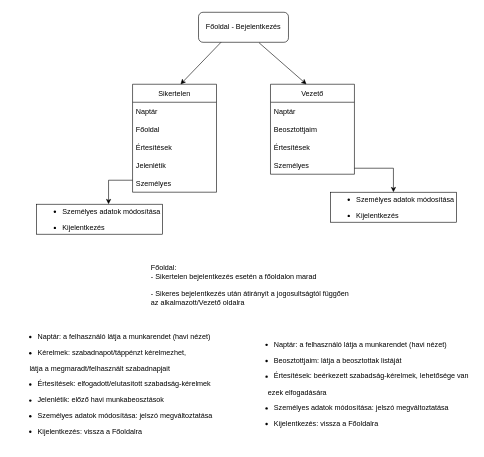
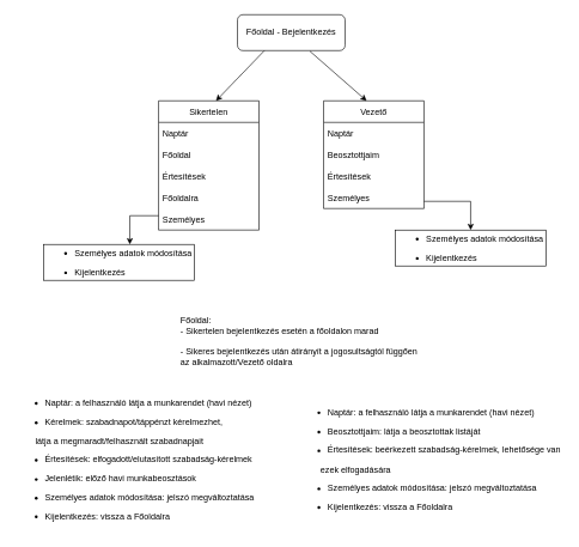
- <mxCell id="7" value="Jelenlétik" style="text;strokeColor=none;fillColor=none;align=left;verticalAlign=middle;spacingLeft=4;spacingRight=4;overflow=hidden;points=[[0,0.5],[1,0.5]];portConstraint=eastwest;rotatable=0;" parent="3" vertex="1"><mxGeometry y="120" width="140" height="30" as="geometry" /></mxCell>
+ <mxCell id="7" value="Főoldalra" style="text;strokeColor=none;fillColor=none;align=left;verticalAlign=middle;spacingLeft=4;spacingRight=4;overflow=hidden;points=[[0,0.5],[1,0.5]];portConstraint=eastwest;rotatable=0;" parent="3" vertex="1"><mxGeometry y="120" width="140" height="30" as="geometry" /></mxCell>
